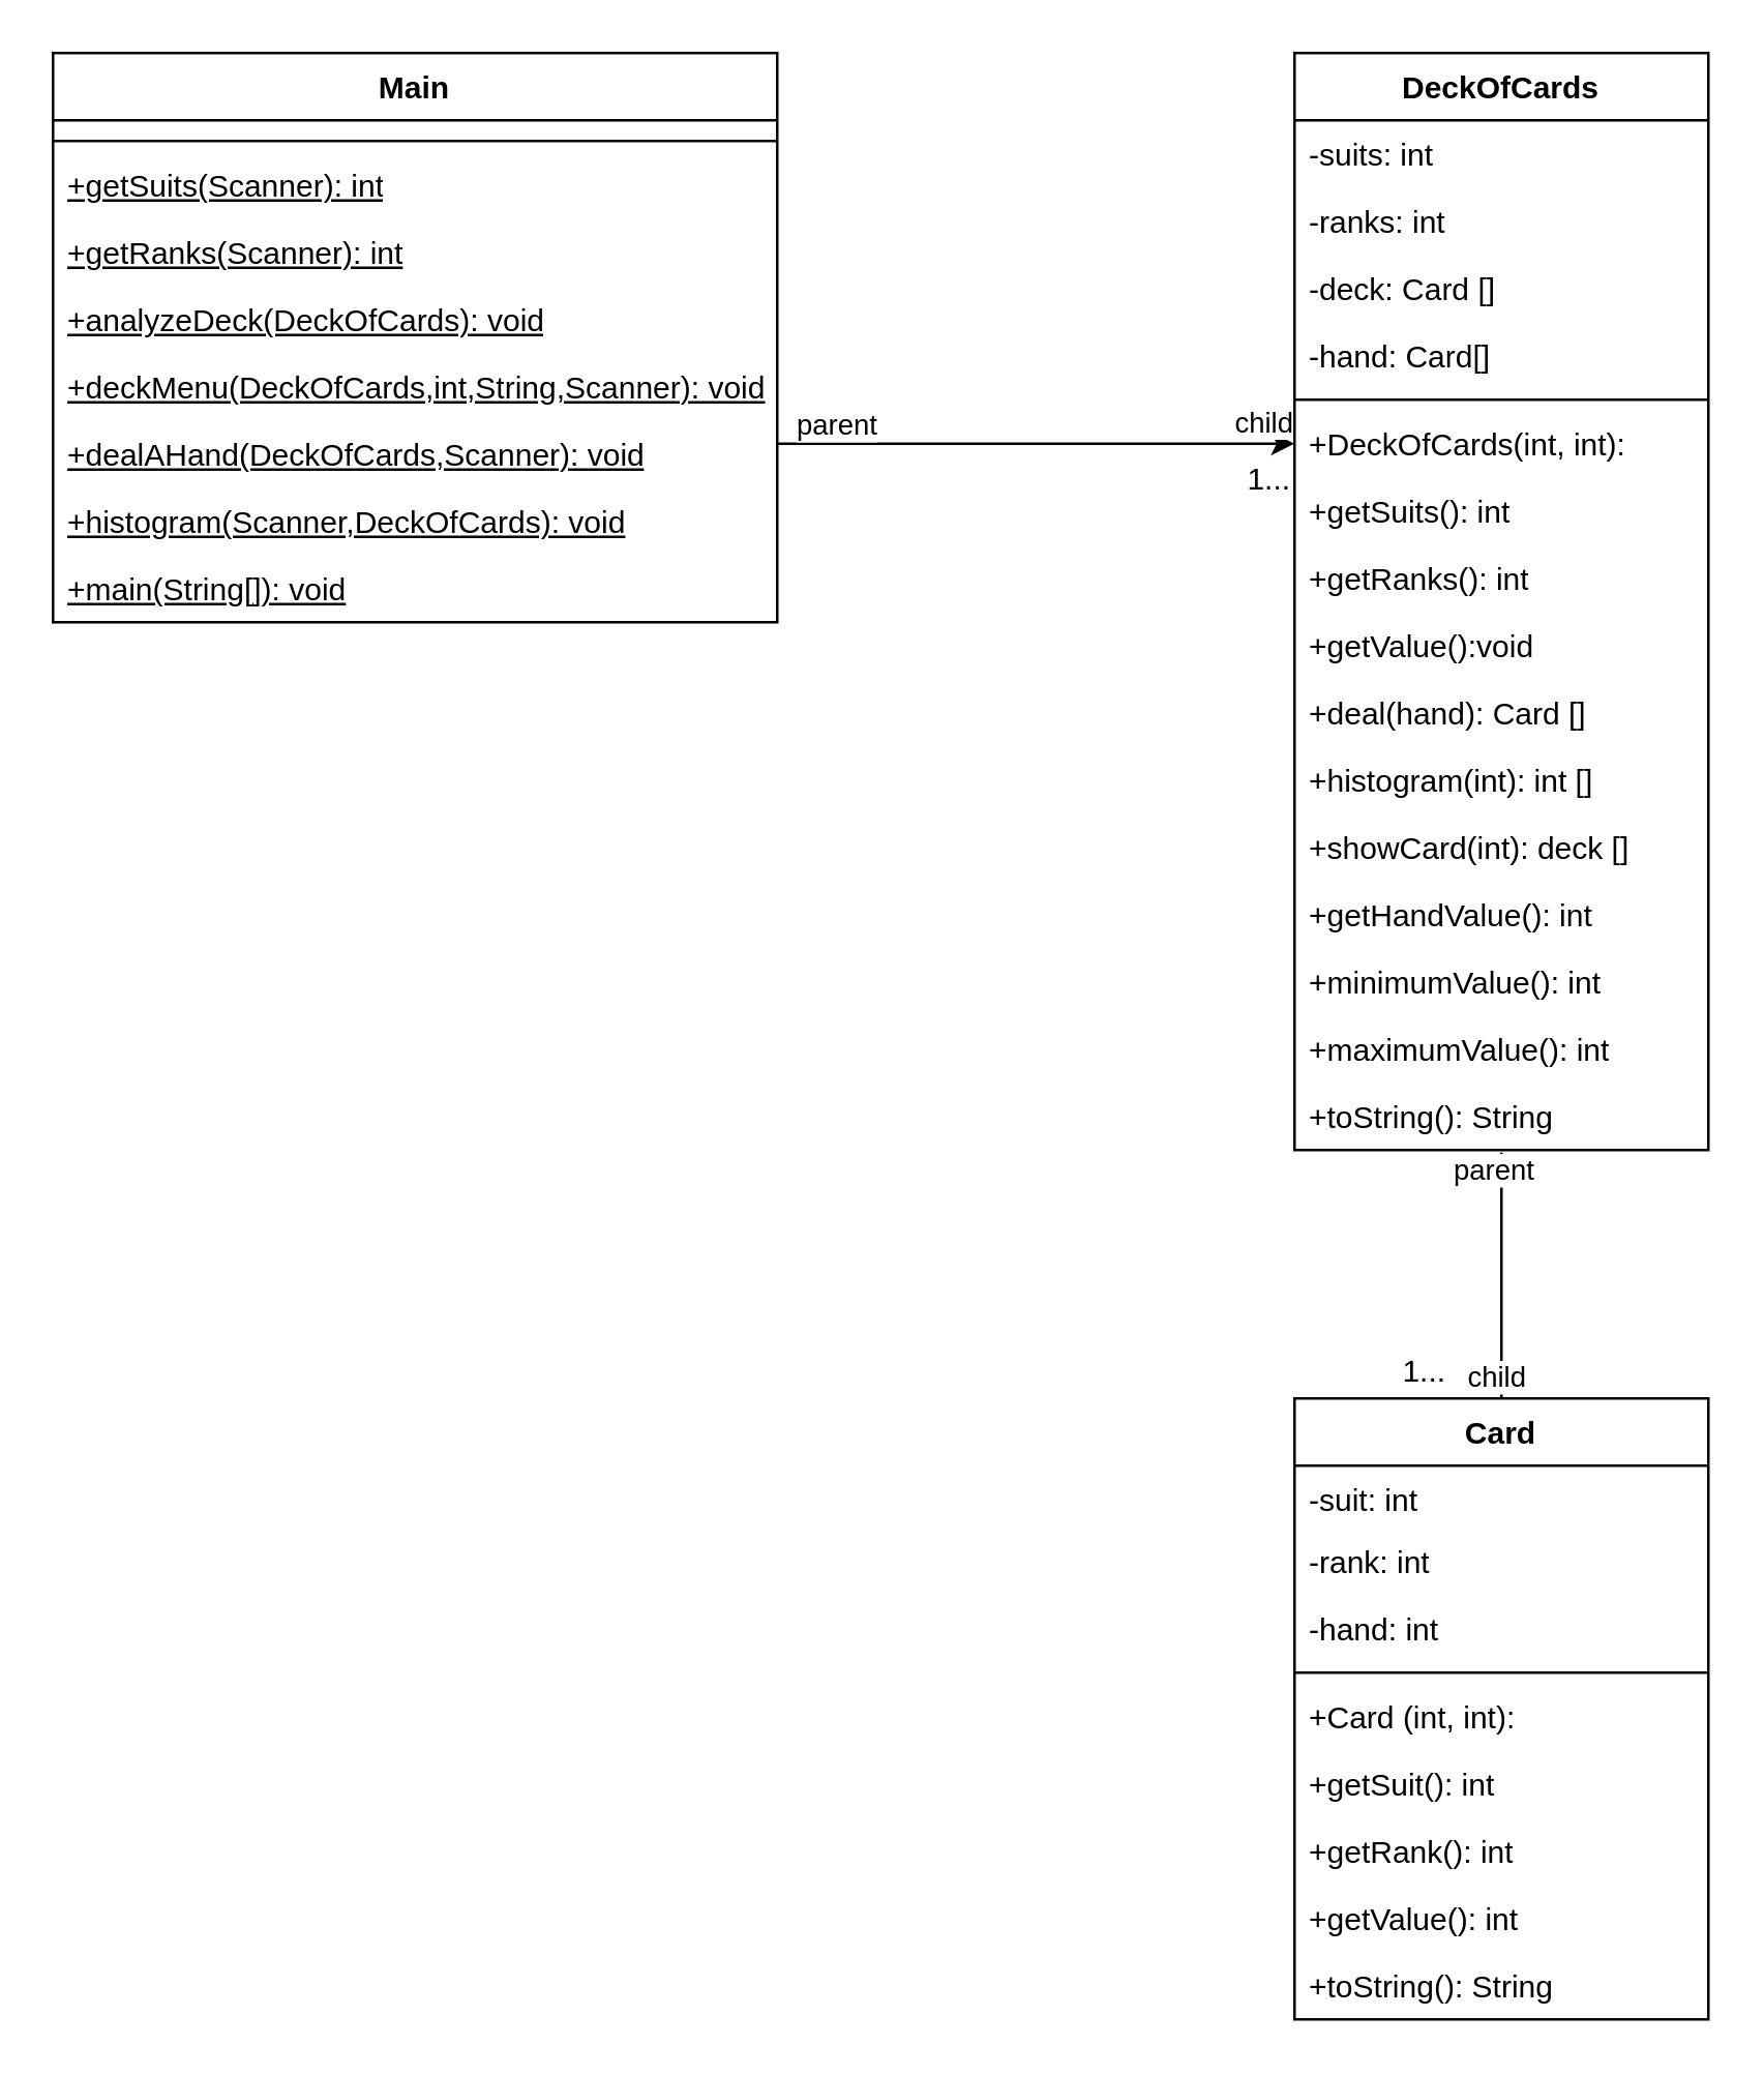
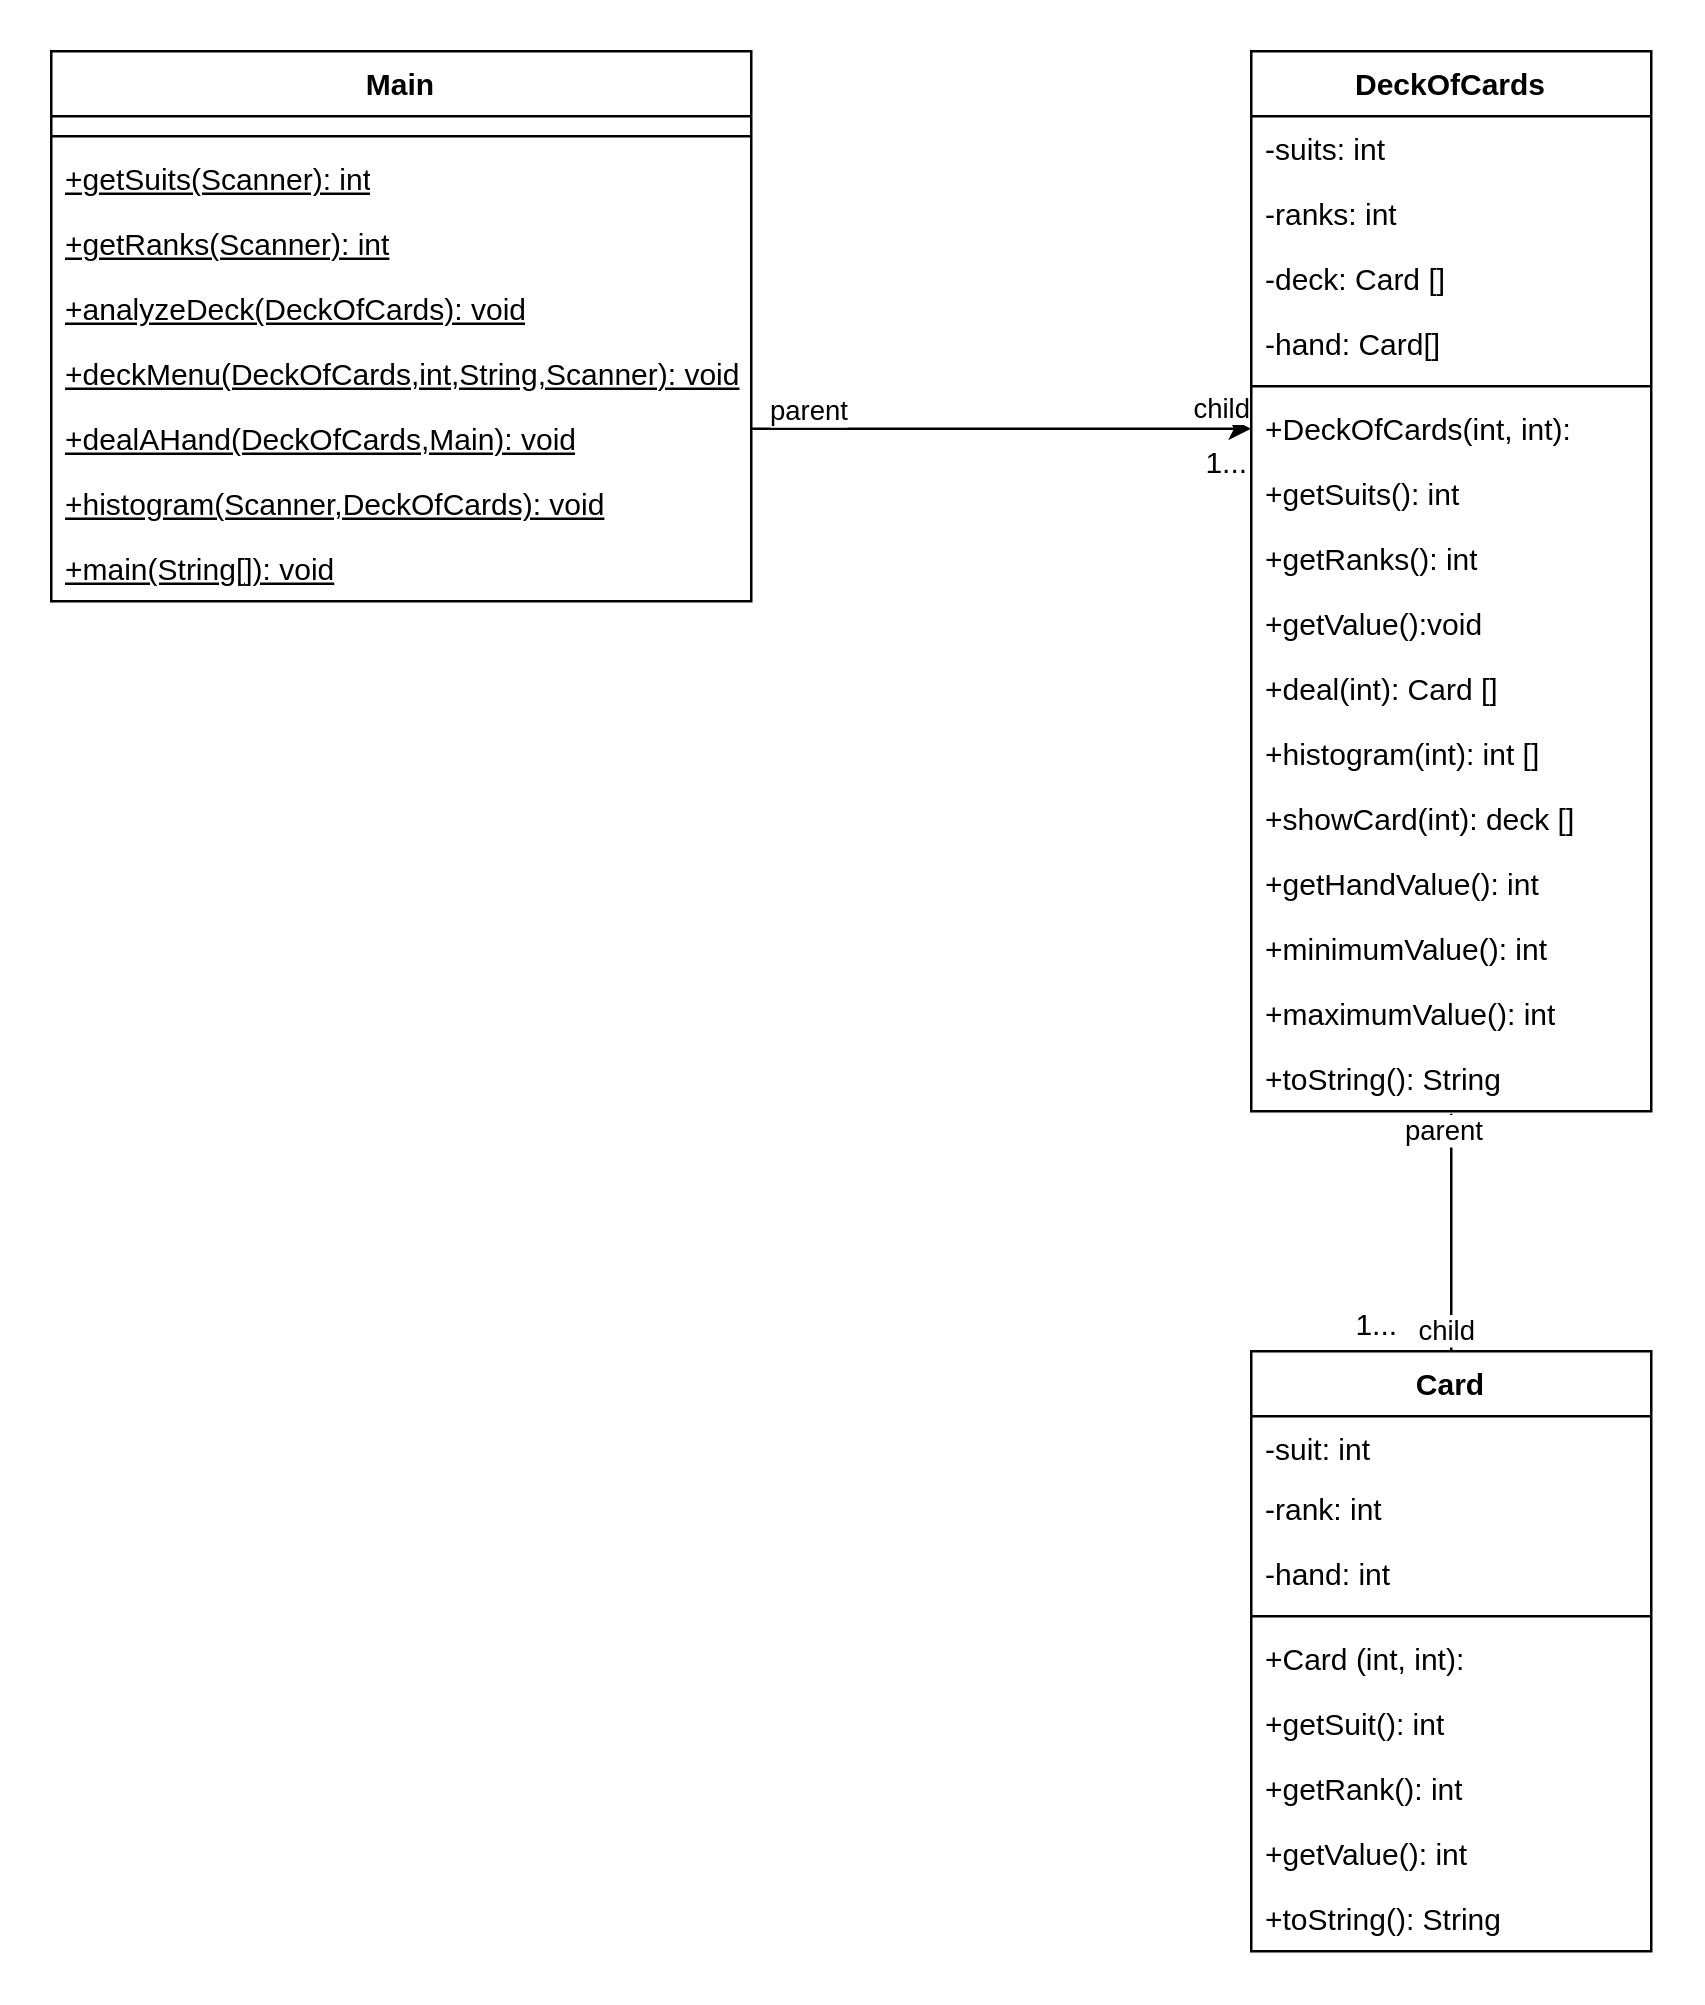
- <mxCell id="9" value="&lt;u&gt;+dealAHand(DeckOfCards,Scanner): void&lt;/u&gt;" style="text;strokeColor=none;fillColor=none;align=left;verticalAlign=top;spacingLeft=4;spacingRight=4;overflow=hidden;rotatable=0;points=[[0,0.5],[1,0.5]];portConstraint=eastwest;whiteSpace=wrap;html=1;" vertex="1" parent="2"><mxGeometry y="142" width="280" height="26" as="geometry" /></mxCell>
+ <mxCell id="9" value="&lt;u&gt;+dealAHand(DeckOfCards,Main): void&lt;/u&gt;" style="text;strokeColor=none;fillColor=none;align=left;verticalAlign=top;spacingLeft=4;spacingRight=4;overflow=hidden;rotatable=0;points=[[0,0.5],[1,0.5]];portConstraint=eastwest;whiteSpace=wrap;html=1;" vertex="1" parent="2"><mxGeometry y="142" width="280" height="26" as="geometry" /></mxCell>
- <mxCell id="22" value="+deal(hand): Card []" style="text;strokeColor=none;fillColor=none;align=left;verticalAlign=top;spacingLeft=4;spacingRight=4;overflow=hidden;rotatable=0;points=[[0,0.5],[1,0.5]];portConstraint=eastwest;whiteSpace=wrap;html=1;" vertex="1" parent="12"><mxGeometry y="242" width="160" height="26" as="geometry" /></mxCell>
+ <mxCell id="22" value="+deal(int): Card []" style="text;strokeColor=none;fillColor=none;align=left;verticalAlign=top;spacingLeft=4;spacingRight=4;overflow=hidden;rotatable=0;points=[[0,0.5],[1,0.5]];portConstraint=eastwest;whiteSpace=wrap;html=1;" vertex="1" parent="12"><mxGeometry y="242" width="160" height="26" as="geometry" /></mxCell>
